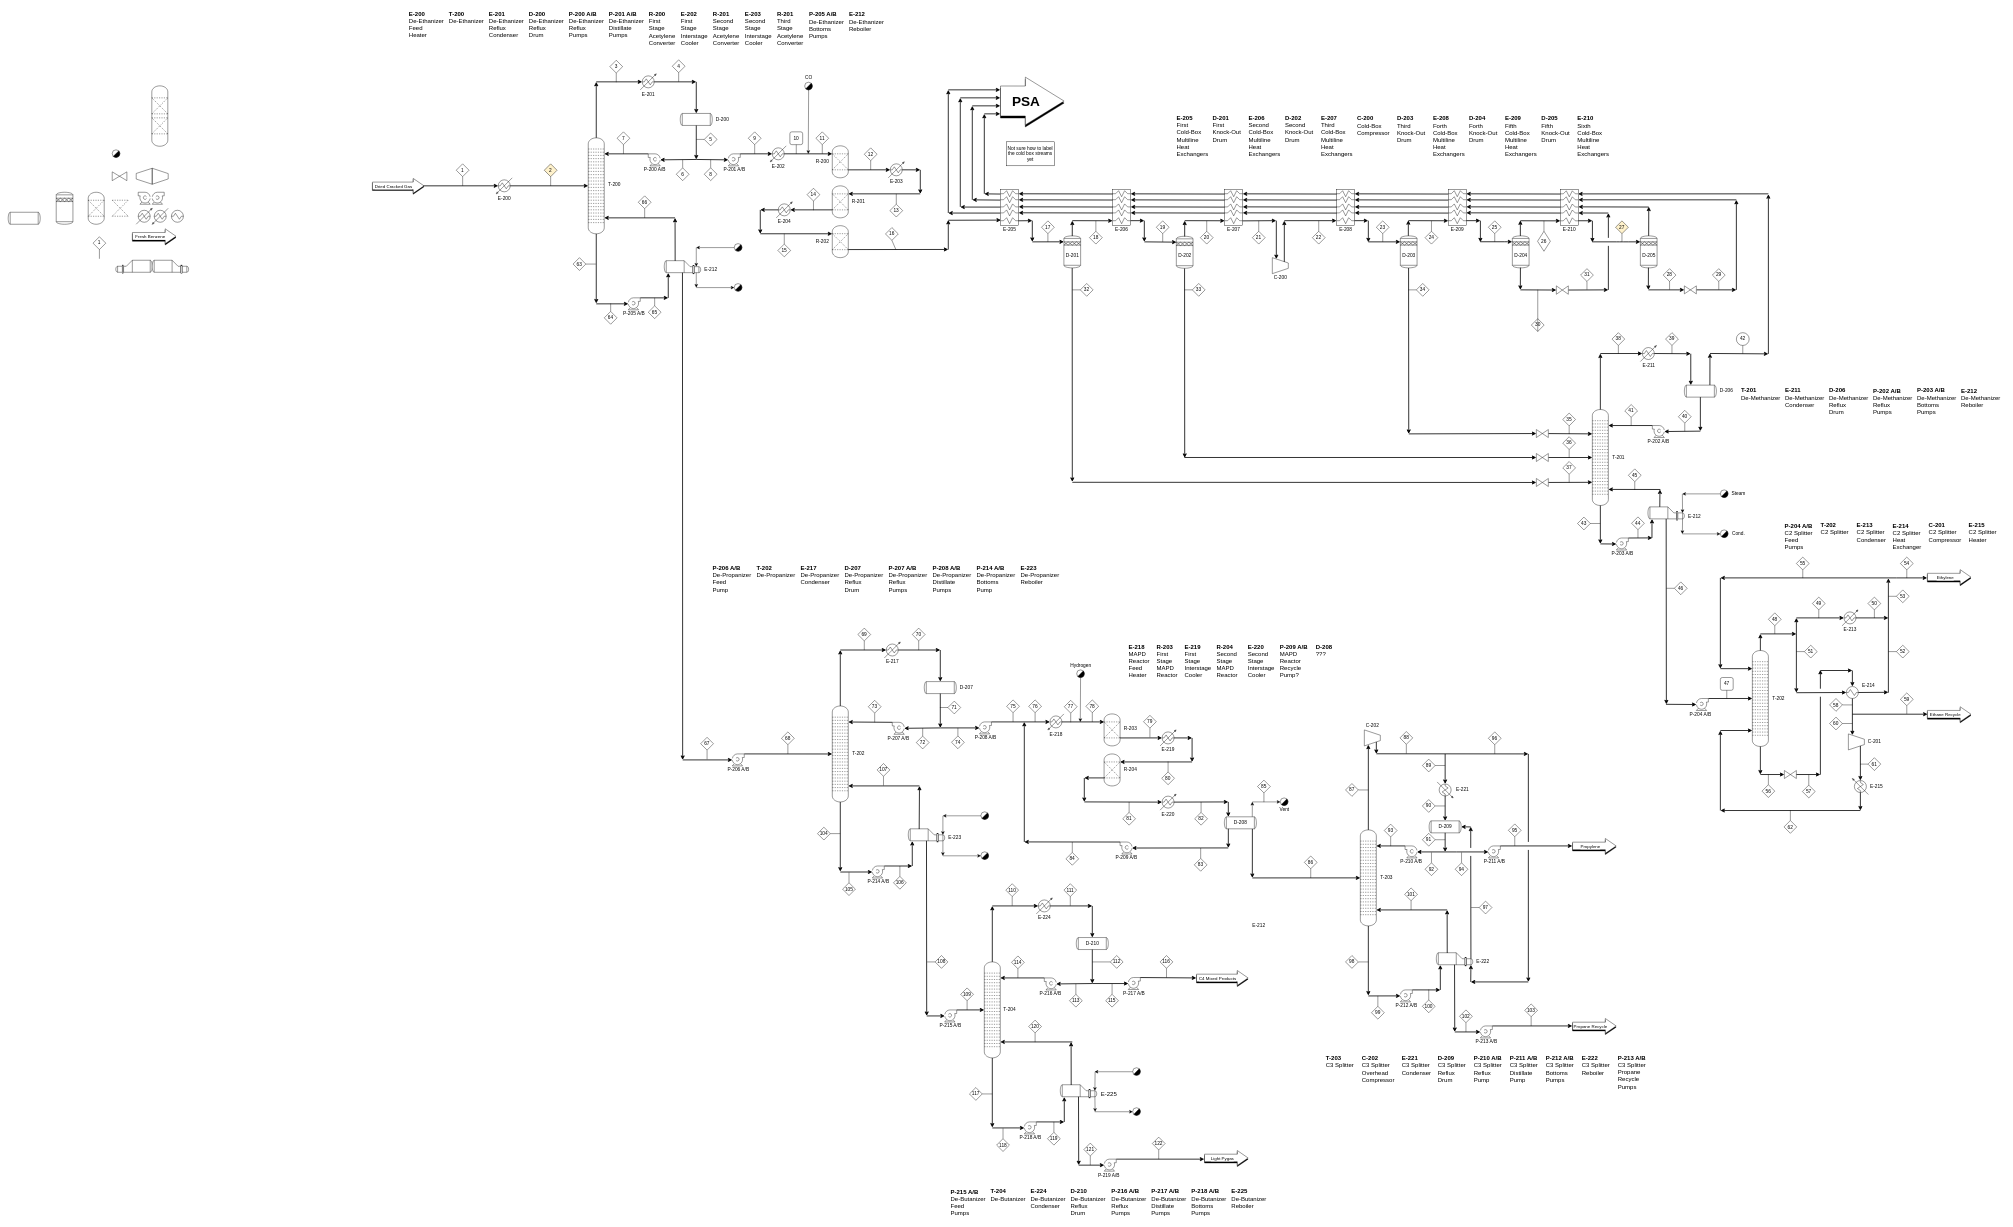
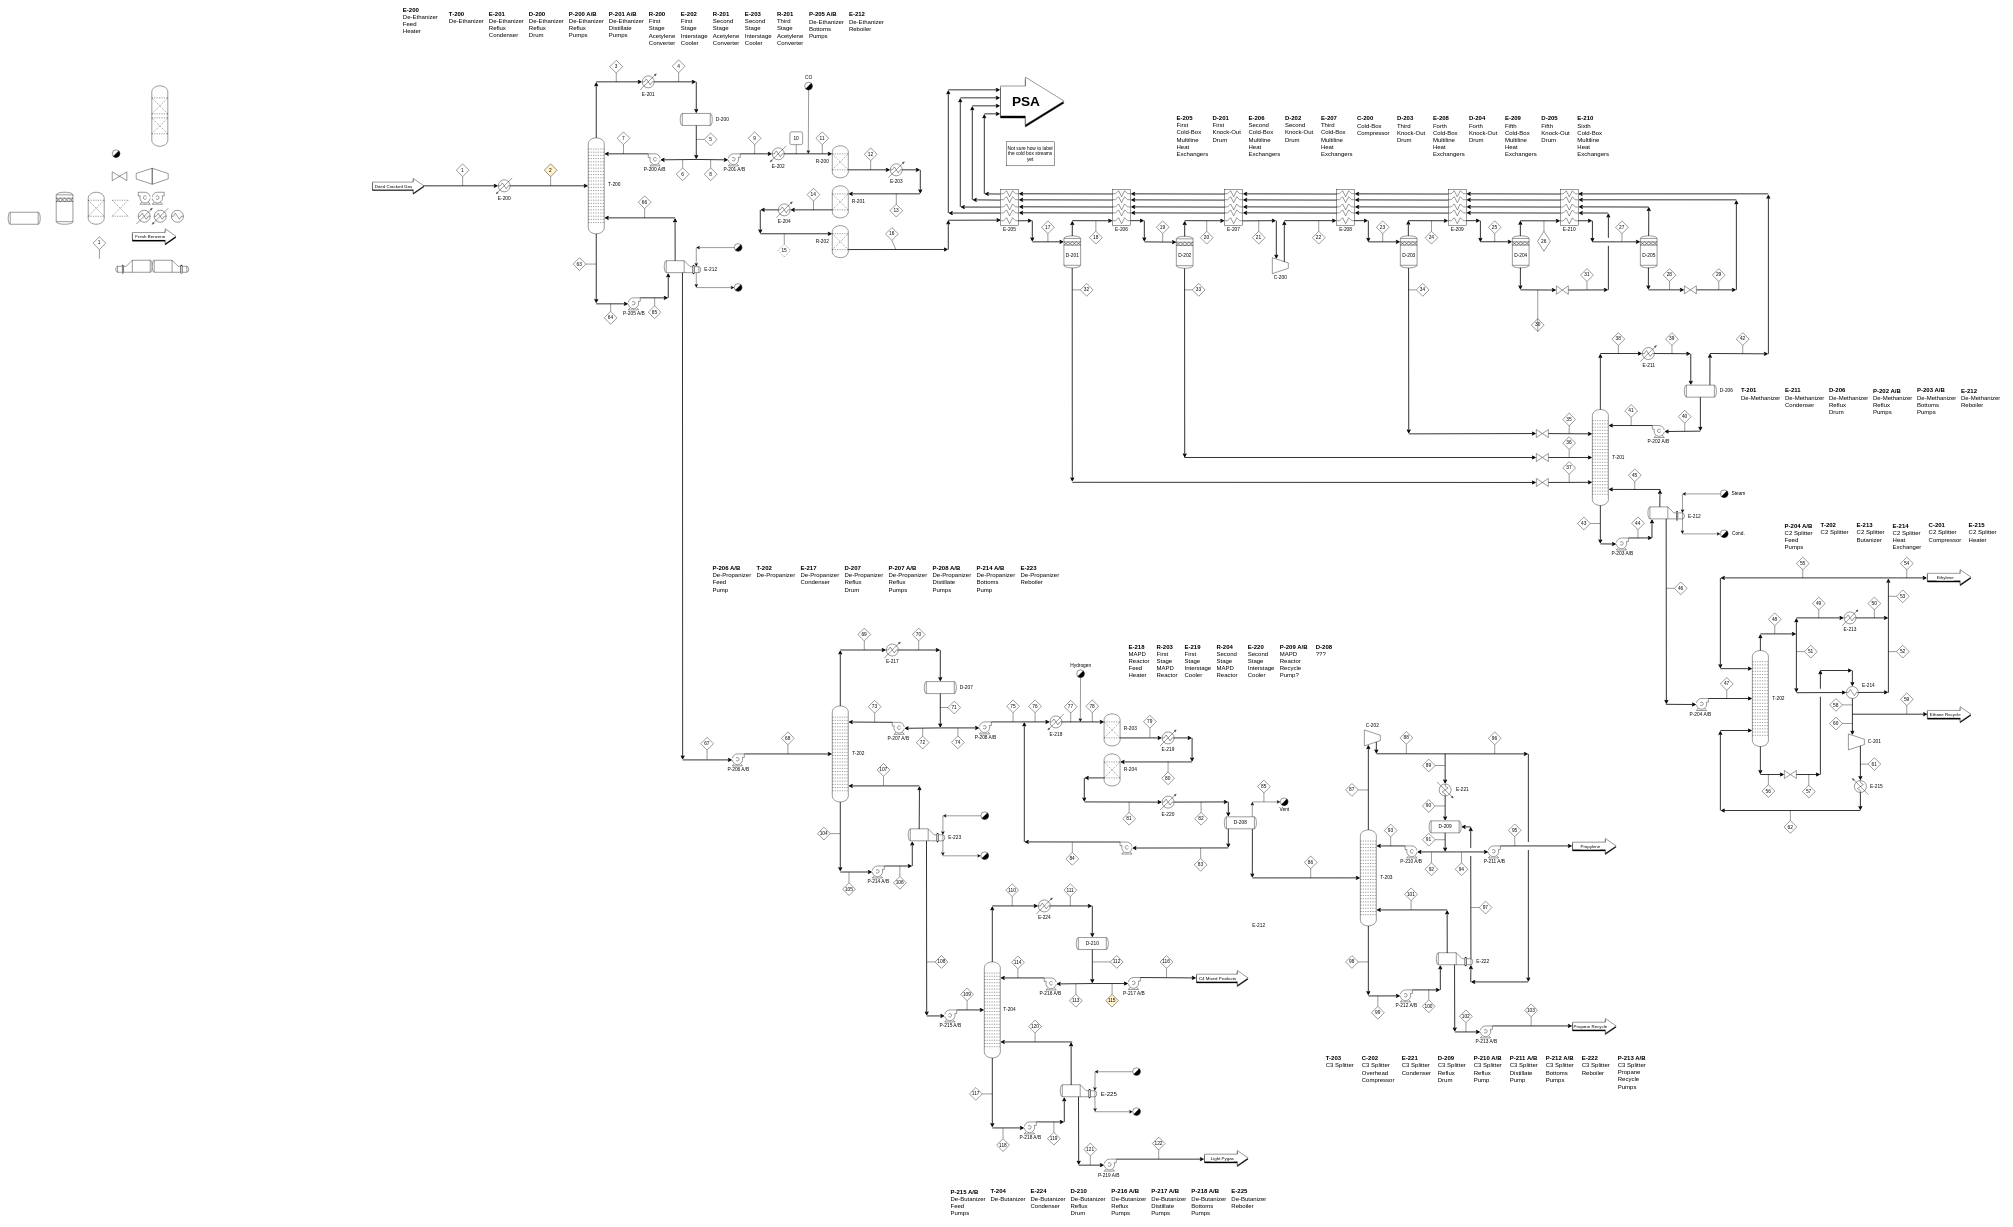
- <mxCell id="971" value="&lt;font style=&quot;font-size: 15px&quot;&gt;&lt;b&gt;E-200&lt;br&gt;&lt;/b&gt;De-Ethanizer&lt;br&gt;Feed&lt;br&gt;Heater&lt;br&gt;&lt;/font&gt;" style="text;html=1;align=left;verticalAlign=middle;resizable=0;points=[];autosize=1;" vertex="1" parent="1"><mxGeometry x="1020" y="30" width="100" height="60" as="geometry" /></mxCell>
+ <mxCell id="971" value="&lt;font style=&quot;font-size: 15px&quot;&gt;&lt;b&gt;E-200&lt;br&gt;&lt;/b&gt;De-Ethanizer&lt;br&gt;Feed&lt;br&gt;Heater&lt;br&gt;&lt;/font&gt;" style="text;html=1;align=left;verticalAlign=middle;resizable=0;points=[];autosize=1;" vertex="1" parent="1"><mxGeometry x="1005" y="20" width="100" height="60" as="geometry" /></mxCell>
- <mxCell id="766" value="27" style="rhombus;whiteSpace=wrap;html=1;fillColor=#fff2cc;" vertex="1" parent="1"><mxGeometry x="4038" y="551.5" width="32" height="32" as="geometry" /></mxCell>
+ <mxCell id="766" value="27" style="rhombus;whiteSpace=wrap;html=1;" vertex="1" parent="1"><mxGeometry x="4038" y="551.5" width="32" height="32" as="geometry" /></mxCell>
- <mxCell id="754" value="15" style="rhombus;whiteSpace=wrap;html=1;" vertex="1" parent="1"><mxGeometry x="1944" y="609.5" width="32" height="32" as="geometry" /></mxCell>
+ <mxCell id="754" value="15" style="rhombus;whiteSpace=wrap;html=1;dashed=1;" vertex="1" parent="1"><mxGeometry x="1944" y="609.5" width="32" height="32" as="geometry" /></mxCell>
- <mxCell id="772" value="42" style="ellipse;whiteSpace=wrap;html=1;" vertex="1" parent="1"><mxGeometry x="4340" y="831" width="32" height="32" as="geometry" /></mxCell>
+ <mxCell id="772" value="42" style="rhombus;whiteSpace=wrap;html=1;" vertex="1" parent="1"><mxGeometry x="4340" y="831" width="32" height="32" as="geometry" /></mxCell>
- <mxCell id="1026" value="&lt;b&gt;E-213&lt;/b&gt;&lt;br&gt;C2 Splitter&lt;br&gt;Condenser" style="text;html=1;align=left;verticalAlign=middle;resizable=0;points=[];autosize=1;fontSize=15;" vertex="1" parent="1"><mxGeometry x="4639" y="1300" width="90" height="60" as="geometry" /></mxCell>
+ <mxCell id="1026" value="&lt;b&gt;E-213&lt;/b&gt;&lt;br&gt;C2 Splitter&lt;br&gt;Butanizer" style="text;html=1;align=left;verticalAlign=middle;resizable=0;points=[];autosize=1;fontSize=15;" vertex="1" parent="1"><mxGeometry x="4639" y="1300" width="90" height="60" as="geometry" /></mxCell>
- <mxCell id="819" value="47" style="whiteSpace=wrap;html=1;rounded=1;" vertex="1" parent="1"><mxGeometry x="4300" y="1693" width="32" height="32" as="geometry" /></mxCell>
+ <mxCell id="819" value="47" style="rhombus;whiteSpace=wrap;html=1;" vertex="1" parent="1"><mxGeometry x="4300" y="1693" width="32" height="32" as="geometry" /></mxCell>
- <mxCell id="701" value="P-209 A/B" style="text;html=1;align=center;verticalAlign=middle;resizable=0;points=[];autosize=1;" vertex="1" parent="1"><mxGeometry x="2780" y="2134.25" width="70" height="20" as="geometry" /></mxCell>
- <mxCell id="955" value="115" style="rhombus;whiteSpace=wrap;html=1;" vertex="1" parent="1"><mxGeometry x="2763.43" y="2484.91" width="32" height="32" as="geometry" /></mxCell>
+ <mxCell id="955" value="115" style="rhombus;whiteSpace=wrap;html=1;fillColor=#fff2cc;" vertex="1" parent="1"><mxGeometry x="2763.43" y="2484.91" width="32" height="32" as="geometry" /></mxCell>
